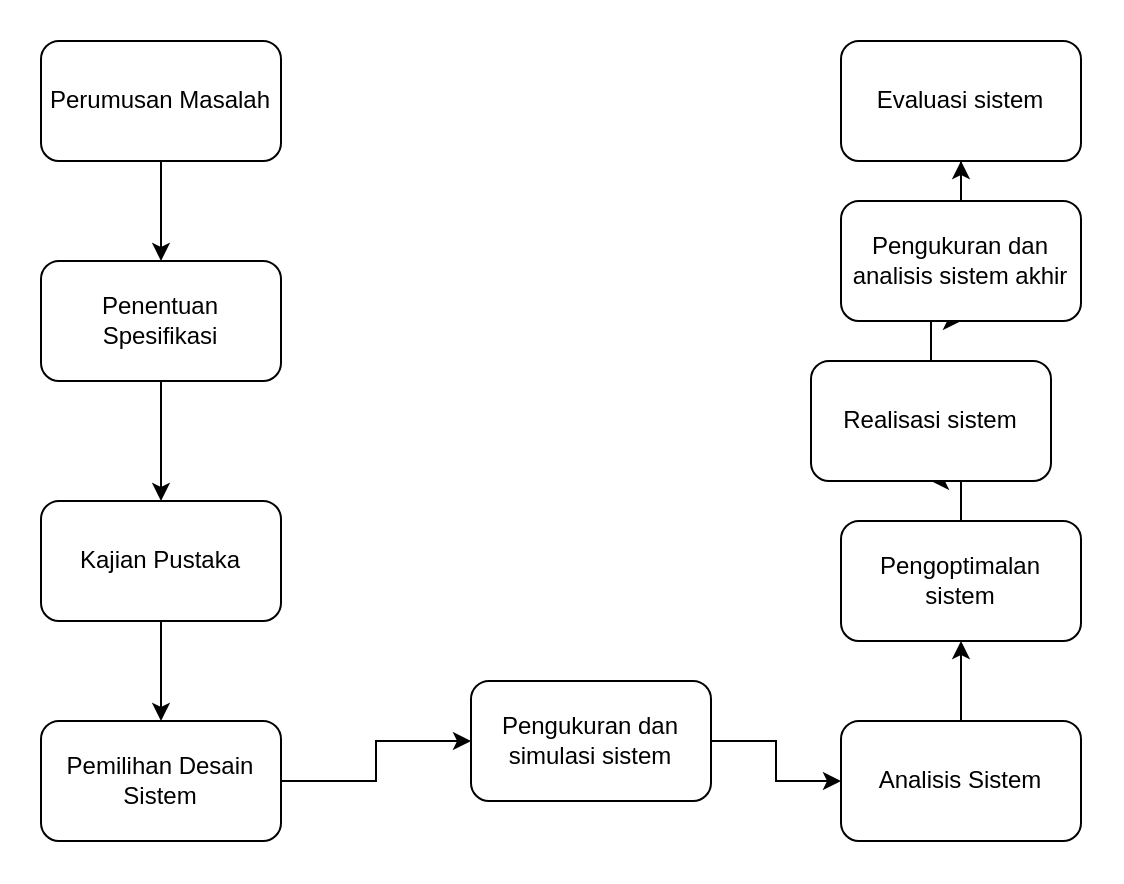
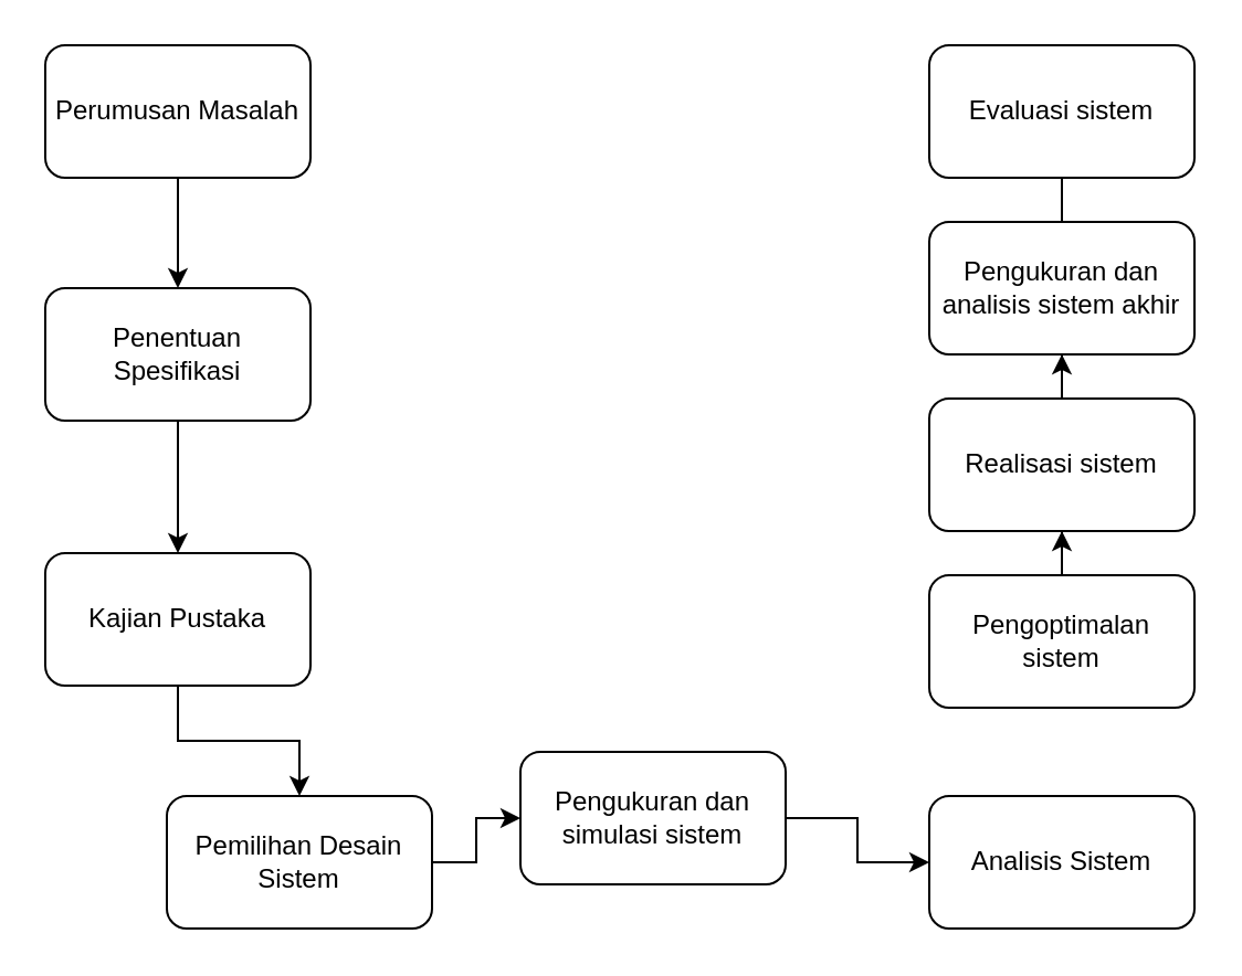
- <mxCell id="18" value="" style="edgeStyle=orthogonalEdgeStyle;rounded=0;orthogonalLoop=1;jettySize=auto;html=1;" edge="1" parent="1" source="19" target="20"><mxGeometry relative="1" as="geometry" /></mxCell>
+ <mxCell id="18" value="" style="edgeStyle=orthogonalEdgeStyle;rounded=0;orthogonalLoop=1;jettySize=auto;html=1;endArrow=none;" edge="1" parent="1" source="19" target="20"><mxGeometry relative="1" as="geometry" /></mxCell>
- <mxCell id="17" value="Realisasi sistem" style="whiteSpace=wrap;html=1;rounded=1;" vertex="1" parent="1"><mxGeometry x="405" y="180" width="120" height="60" as="geometry" /></mxCell>
+ <mxCell id="17" value="Realisasi sistem" style="whiteSpace=wrap;html=1;rounded=1;" vertex="1" parent="1"><mxGeometry x="420" y="180" width="120" height="60" as="geometry" /></mxCell>
- <mxCell id="12" value="" style="edgeStyle=orthogonalEdgeStyle;rounded=0;orthogonalLoop=1;jettySize=auto;html=1;" edge="1" parent="1" source="13" target="15"><mxGeometry relative="1" as="geometry" /></mxCell>
- <mxCell id="9" value="Pemilihan Desain Sistem" style="whiteSpace=wrap;html=1;rounded=1;" vertex="1" parent="1"><mxGeometry x="20" y="360" width="120" height="60" as="geometry" /></mxCell>
+ <mxCell id="9" value="Pemilihan Desain Sistem" style="whiteSpace=wrap;html=1;rounded=1;" vertex="1" parent="1"><mxGeometry x="75" y="360" width="120" height="60" as="geometry" /></mxCell>
